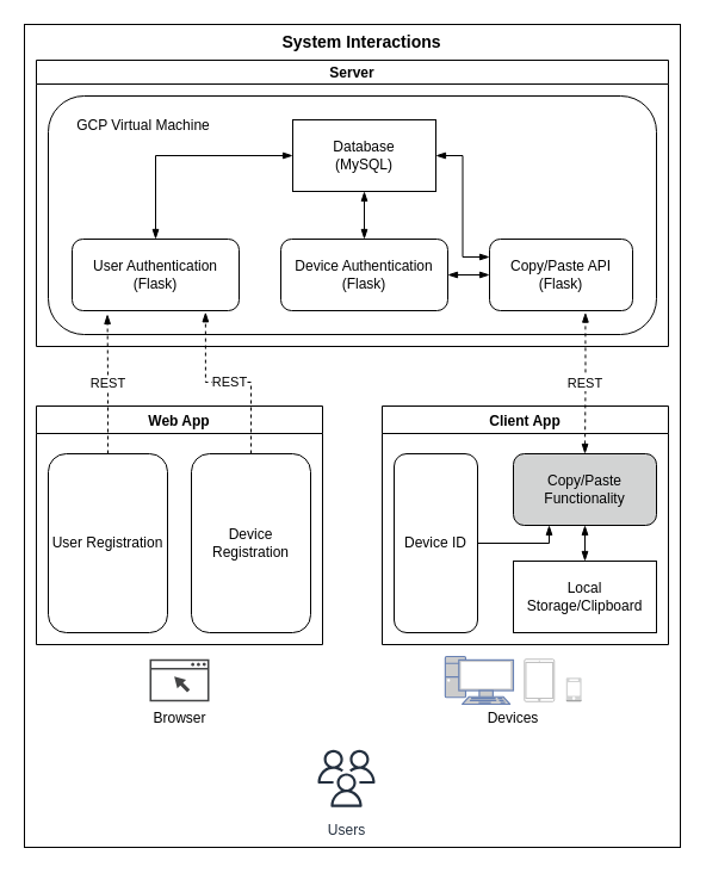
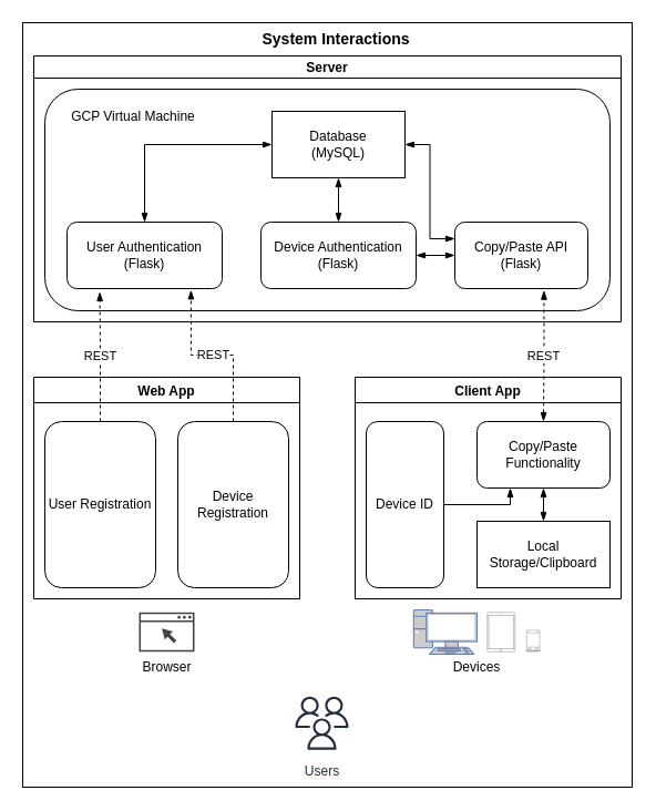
- <mxCell id="20" value="Copy/Paste&lt;br&gt;Functionality" style="rounded=1;whiteSpace=wrap;html=1;fillColor=#d2d3d3;" vertex="1" parent="16"><mxGeometry x="110" y="40" width="120" height="60" as="geometry" /></mxCell>
+ <mxCell id="20" value="Copy/Paste&lt;br&gt;Functionality" style="rounded=1;whiteSpace=wrap;html=1;" vertex="1" parent="16"><mxGeometry x="110" y="40" width="120" height="60" as="geometry" /></mxCell>
